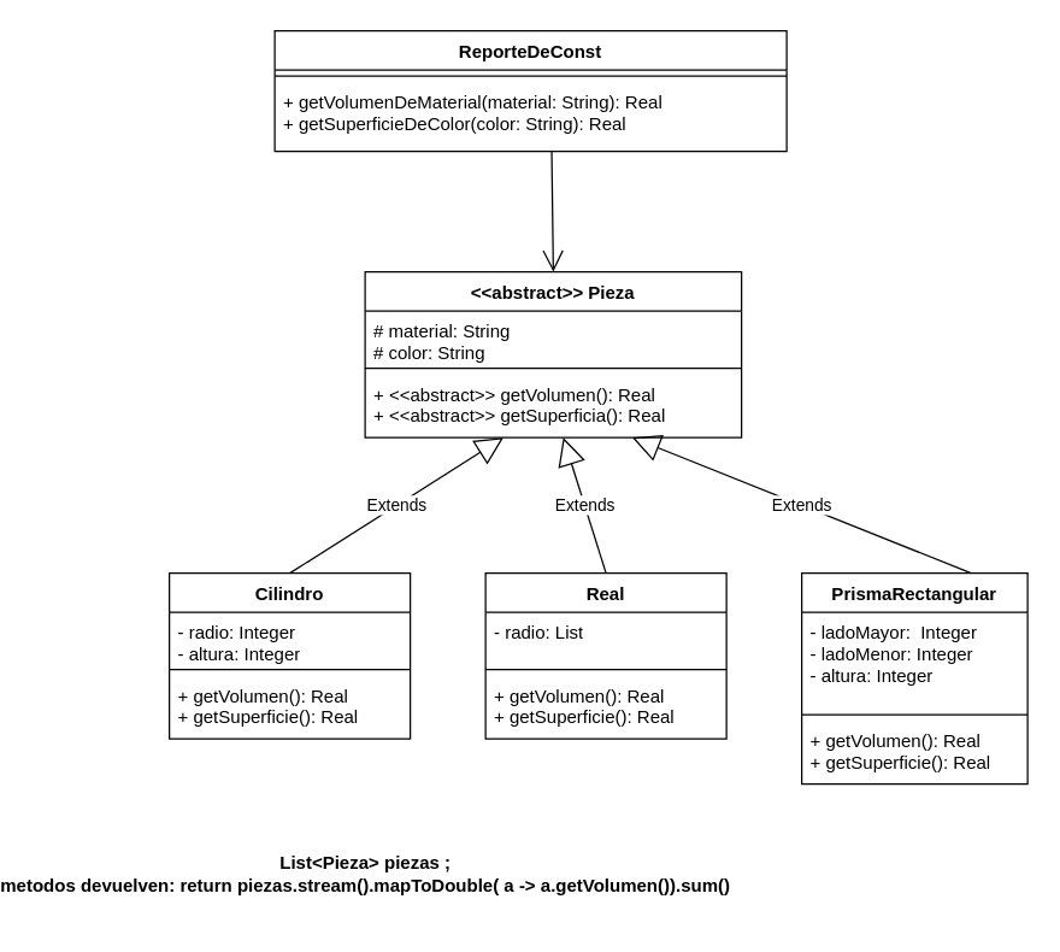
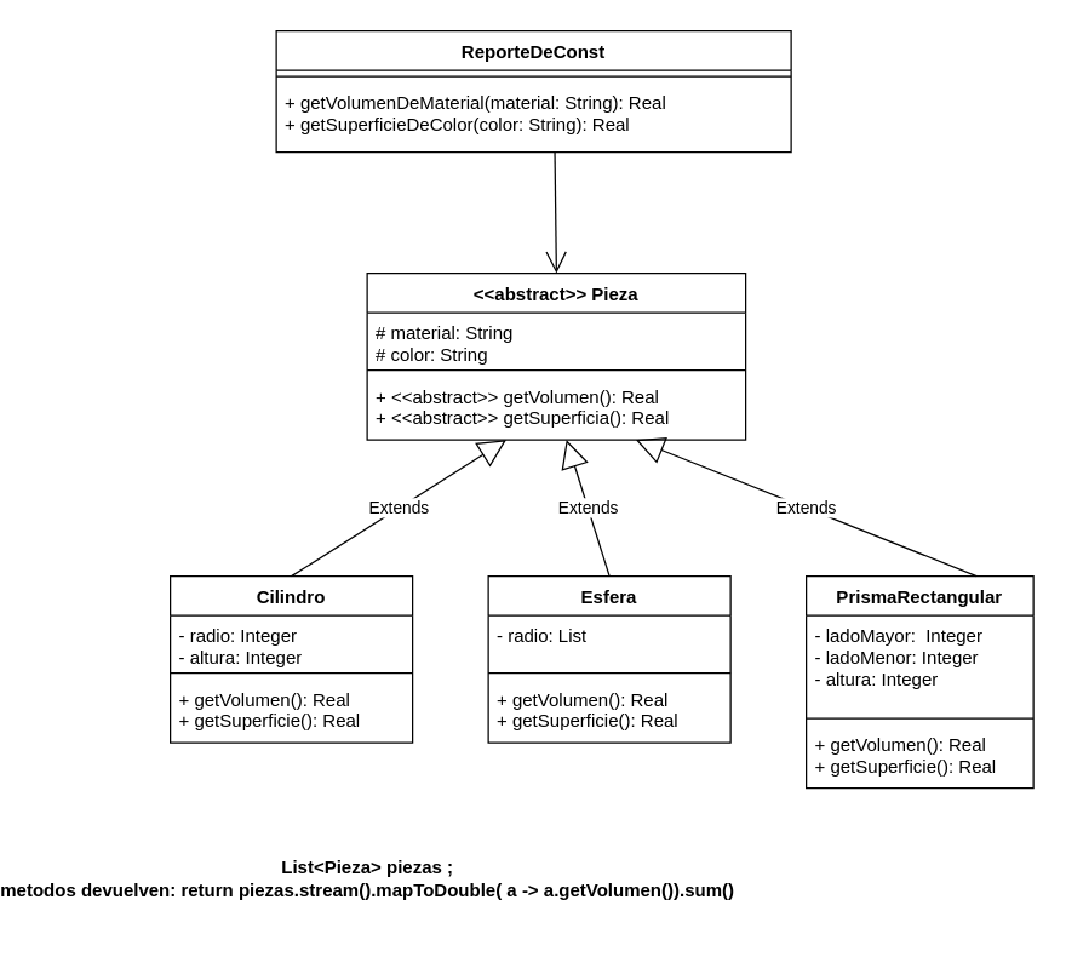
- <mxCell id="10" value="Real" style="swimlane;fontStyle=1;align=center;verticalAlign=top;childLayout=stackLayout;horizontal=1;startSize=26;horizontalStack=0;resizeParent=1;resizeParentMax=0;resizeLast=0;collapsible=1;marginBottom=0;whiteSpace=wrap;html=1;" vertex="1" parent="1"><mxGeometry x="280" y="380" width="160" height="110" as="geometry" /></mxCell>
+ <mxCell id="10" value="Esfera" style="swimlane;fontStyle=1;align=center;verticalAlign=top;childLayout=stackLayout;horizontal=1;startSize=26;horizontalStack=0;resizeParent=1;resizeParentMax=0;resizeLast=0;collapsible=1;marginBottom=0;whiteSpace=wrap;html=1;" vertex="1" parent="1"><mxGeometry x="280" y="380" width="160" height="110" as="geometry" /></mxCell>
